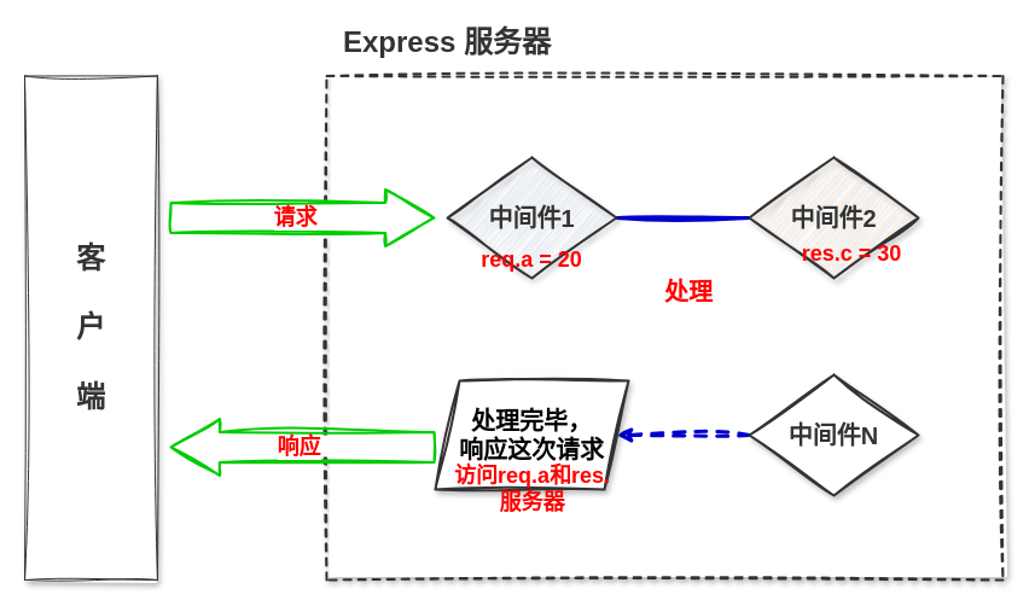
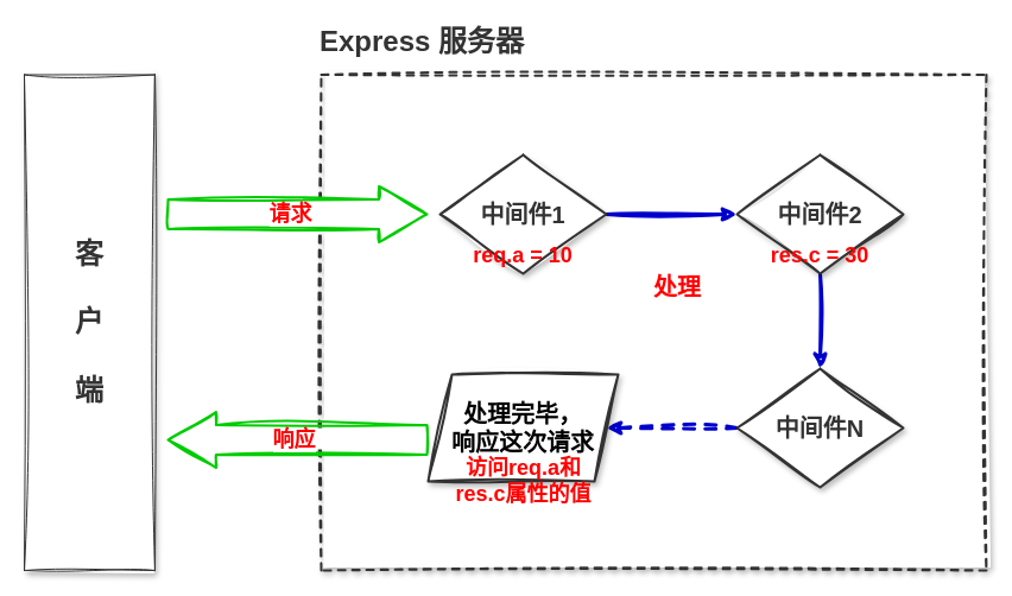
- <mxCell id="16" value="&lt;b&gt;&lt;font color=&quot;#333333&quot; style=&quot;font-size: 24px;&quot;&gt;Express 服务器&lt;/font&gt;&lt;/b&gt;" style="text;html=1;strokeColor=none;fillColor=none;align=center;verticalAlign=middle;whiteSpace=wrap;rounded=0;" parent="1" vertex="1"><mxGeometry x="270" y="20" width="200" height="30" as="geometry" /></mxCell>
+ <mxCell id="16" value="&lt;b&gt;&lt;font color=&quot;#333333&quot; style=&quot;font-size: 24px;&quot;&gt;Express 服务器&lt;/font&gt;&lt;/b&gt;" style="text;html=1;strokeColor=none;fillColor=none;align=center;verticalAlign=middle;whiteSpace=wrap;rounded=0;" parent="1" vertex="1"><mxGeometry x="255" y="20" width="200" height="30" as="geometry" /></mxCell>
- <mxCell id="5" value="&lt;b&gt;&lt;font color=&quot;#333333&quot; style=&quot;font-size: 20px;&quot;&gt;中间件1&lt;/font&gt;&lt;/b&gt;" style="rhombus;whiteSpace=wrap;html=1;strokeWidth=2;sketch=1;curveFitting=1;jiggle=2;shadow=1;strokeColor=#333333;fillColor=#dae8fc;" parent="1" vertex="1"><mxGeometry x="370" y="130" width="140" height="100" as="geometry" /></mxCell>
+ <mxCell id="5" value="&lt;b&gt;&lt;font color=&quot;#333333&quot; style=&quot;font-size: 20px;&quot;&gt;中间件1&lt;/font&gt;&lt;/b&gt;" style="rhombus;whiteSpace=wrap;html=1;strokeWidth=2;sketch=1;curveFitting=1;jiggle=2;shadow=1;strokeColor=#333333;" parent="1" vertex="1"><mxGeometry x="370" y="130" width="140" height="100" as="geometry" /></mxCell>
- <mxCell id="4" style="edgeStyle=orthogonalEdgeStyle;rounded=0;orthogonalLoop=1;jettySize=auto;html=1;entryX=0;entryY=0.5;entryDx=0;entryDy=0;strokeWidth=3;strokeColor=#0000CC;shadow=0;sketch=1;curveFitting=1;jiggle=2;endArrow=none;" parent="1" source="5" target="7" edge="1"><mxGeometry relative="1" as="geometry" /></mxCell>
+ <mxCell id="4" style="edgeStyle=orthogonalEdgeStyle;rounded=0;orthogonalLoop=1;jettySize=auto;html=1;entryX=0;entryY=0.5;entryDx=0;entryDy=0;strokeWidth=3;strokeColor=#0000CC;shadow=0;sketch=1;curveFitting=1;jiggle=2;" parent="1" source="5" target="7" edge="1"><mxGeometry relative="1" as="geometry" /></mxCell>
- <mxCell id="7" value="&lt;b&gt;&lt;font color=&quot;#333333&quot; style=&quot;font-size: 20px;&quot;&gt;中间件2&lt;/font&gt;&lt;/b&gt;" style="rhombus;whiteSpace=wrap;html=1;strokeWidth=2;sketch=1;curveFitting=1;jiggle=2;shadow=1;strokeColor=#333333;fillColor=#ffe6cc;" parent="1" vertex="1"><mxGeometry x="620" y="130" width="140" height="100" as="geometry" /></mxCell>
+ <mxCell id="7" value="&lt;b&gt;&lt;font color=&quot;#333333&quot; style=&quot;font-size: 20px;&quot;&gt;中间件2&lt;/font&gt;&lt;/b&gt;" style="rhombus;whiteSpace=wrap;html=1;strokeWidth=2;sketch=1;curveFitting=1;jiggle=2;shadow=1;strokeColor=#333333;" parent="1" vertex="1"><mxGeometry x="620" y="130" width="140" height="100" as="geometry" /></mxCell>
- <mxCell id="18" value="&lt;b&gt;&lt;font color=&quot;#ff0000&quot; style=&quot;font-size: 18px;&quot;&gt;res.c = 30&lt;/font&gt;&lt;/b&gt;" style="text;html=1;strokeColor=none;fillColor=none;align=center;verticalAlign=middle;whiteSpace=wrap;rounded=0;" parent="1" vertex="1"><mxGeometry x="660" y="195" width="90" height="30" as="geometry" /></mxCell>
+ <mxCell id="18" value="&lt;b&gt;&lt;font color=&quot;#ff0000&quot; style=&quot;font-size: 18px;&quot;&gt;res.c = 30&lt;/font&gt;&lt;/b&gt;" style="text;html=1;strokeColor=none;fillColor=none;align=center;verticalAlign=middle;whiteSpace=wrap;rounded=0;" parent="1" vertex="1"><mxGeometry x="645" y="200" width="90" height="30" as="geometry" /></mxCell>
- <mxCell id="17" value="&lt;b&gt;&lt;font color=&quot;#ff0000&quot; style=&quot;font-size: 18px;&quot;&gt;req.a = 20&lt;/font&gt;&lt;/b&gt;" style="text;html=1;strokeColor=none;fillColor=none;align=center;verticalAlign=middle;whiteSpace=wrap;rounded=0;" parent="1" vertex="1"><mxGeometry x="385" y="200" width="110" height="30" as="geometry" /></mxCell>
+ <mxCell id="17" value="&lt;b&gt;&lt;font color=&quot;#ff0000&quot; style=&quot;font-size: 18px;&quot;&gt;req.a = 10&lt;/font&gt;&lt;/b&gt;" style="text;html=1;strokeColor=none;fillColor=none;align=center;verticalAlign=middle;whiteSpace=wrap;rounded=0;" parent="1" vertex="1"><mxGeometry x="385" y="200" width="110" height="30" as="geometry" /></mxCell>
+ <mxCell id="6" style="edgeStyle=orthogonalEdgeStyle;rounded=0;orthogonalLoop=1;jettySize=auto;html=1;exitX=0.5;exitY=1;exitDx=0;exitDy=0;entryX=0.5;entryY=0;entryDx=0;entryDy=0;strokeWidth=3;strokeColor=#0000CC;sketch=1;curveFitting=1;jiggle=2;" parent="1" source="7" target="11" edge="1"><mxGeometry relative="1" as="geometry" /></mxCell>
- <mxCell id="19" value="&lt;font color=&quot;#ff0000&quot;&gt;&lt;span style=&quot;font-size: 18px;&quot;&gt;&lt;b&gt;访问req.a和res.服务器&lt;/b&gt;&lt;/span&gt;&lt;/font&gt;" style="text;html=1;strokeColor=none;fillColor=none;align=center;verticalAlign=middle;whiteSpace=wrap;rounded=0;" vertex="1" parent="1"><mxGeometry x="372.5" y="390" width="135" height="30" as="geometry" /></mxCell>
+ <mxCell id="19" value="&lt;font color=&quot;#ff0000&quot;&gt;&lt;span style=&quot;font-size: 18px;&quot;&gt;&lt;b&gt;访问req.a和res.c属性的值&lt;/b&gt;&lt;/span&gt;&lt;/font&gt;" style="text;html=1;strokeColor=none;fillColor=none;align=center;verticalAlign=middle;whiteSpace=wrap;rounded=0;" vertex="1" parent="1"><mxGeometry x="372.5" y="390" width="135" height="30" as="geometry" /></mxCell>
